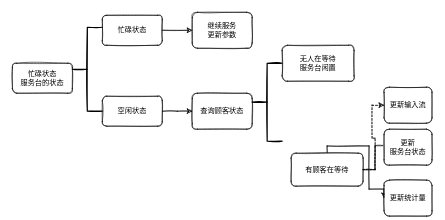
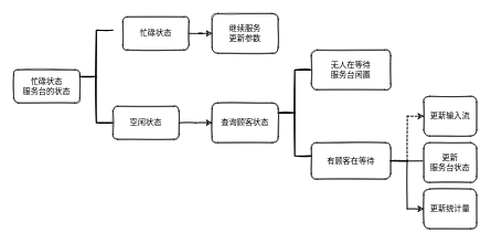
- <mxCell id="5" value="忙碌状态" style="rounded=1;whiteSpace=wrap;html=1;sketch=1;" parent="1" vertex="1"><mxGeometry x="170" y="25" width="100" height="50" as="geometry" /></mxCell>
+ <mxCell id="5" value="忙碌状态" style="rounded=1;whiteSpace=wrap;html=1;sketch=1;" parent="1" vertex="1"><mxGeometry x="185" y="25" width="100" height="50" as="geometry" /></mxCell>
- <mxCell id="15" value="有顾客在等待" style="rounded=1;whiteSpace=wrap;html=1;sketch=1;" parent="1" vertex="1"><mxGeometry x="485" y="255" width="120" height="55" as="geometry" /></mxCell>
+ <mxCell id="15" value="有顾客在等待" style="rounded=1;whiteSpace=wrap;html=1;sketch=1;" parent="1" vertex="1"><mxGeometry x="470" y="215" width="120" height="55" as="geometry" /></mxCell>
- <mxCell id="18" value="更新统计量" style="rounded=1;whiteSpace=wrap;html=1;sketch=1;" parent="1" vertex="1"><mxGeometry x="640" y="300" width="80" height="60" as="geometry" /></mxCell>
+ <mxCell id="18" value="更新统计量" style="rounded=1;whiteSpace=wrap;html=1;sketch=1;" parent="1" vertex="1"><mxGeometry x="640" y="285" width="80" height="60" as="geometry" /></mxCell>
